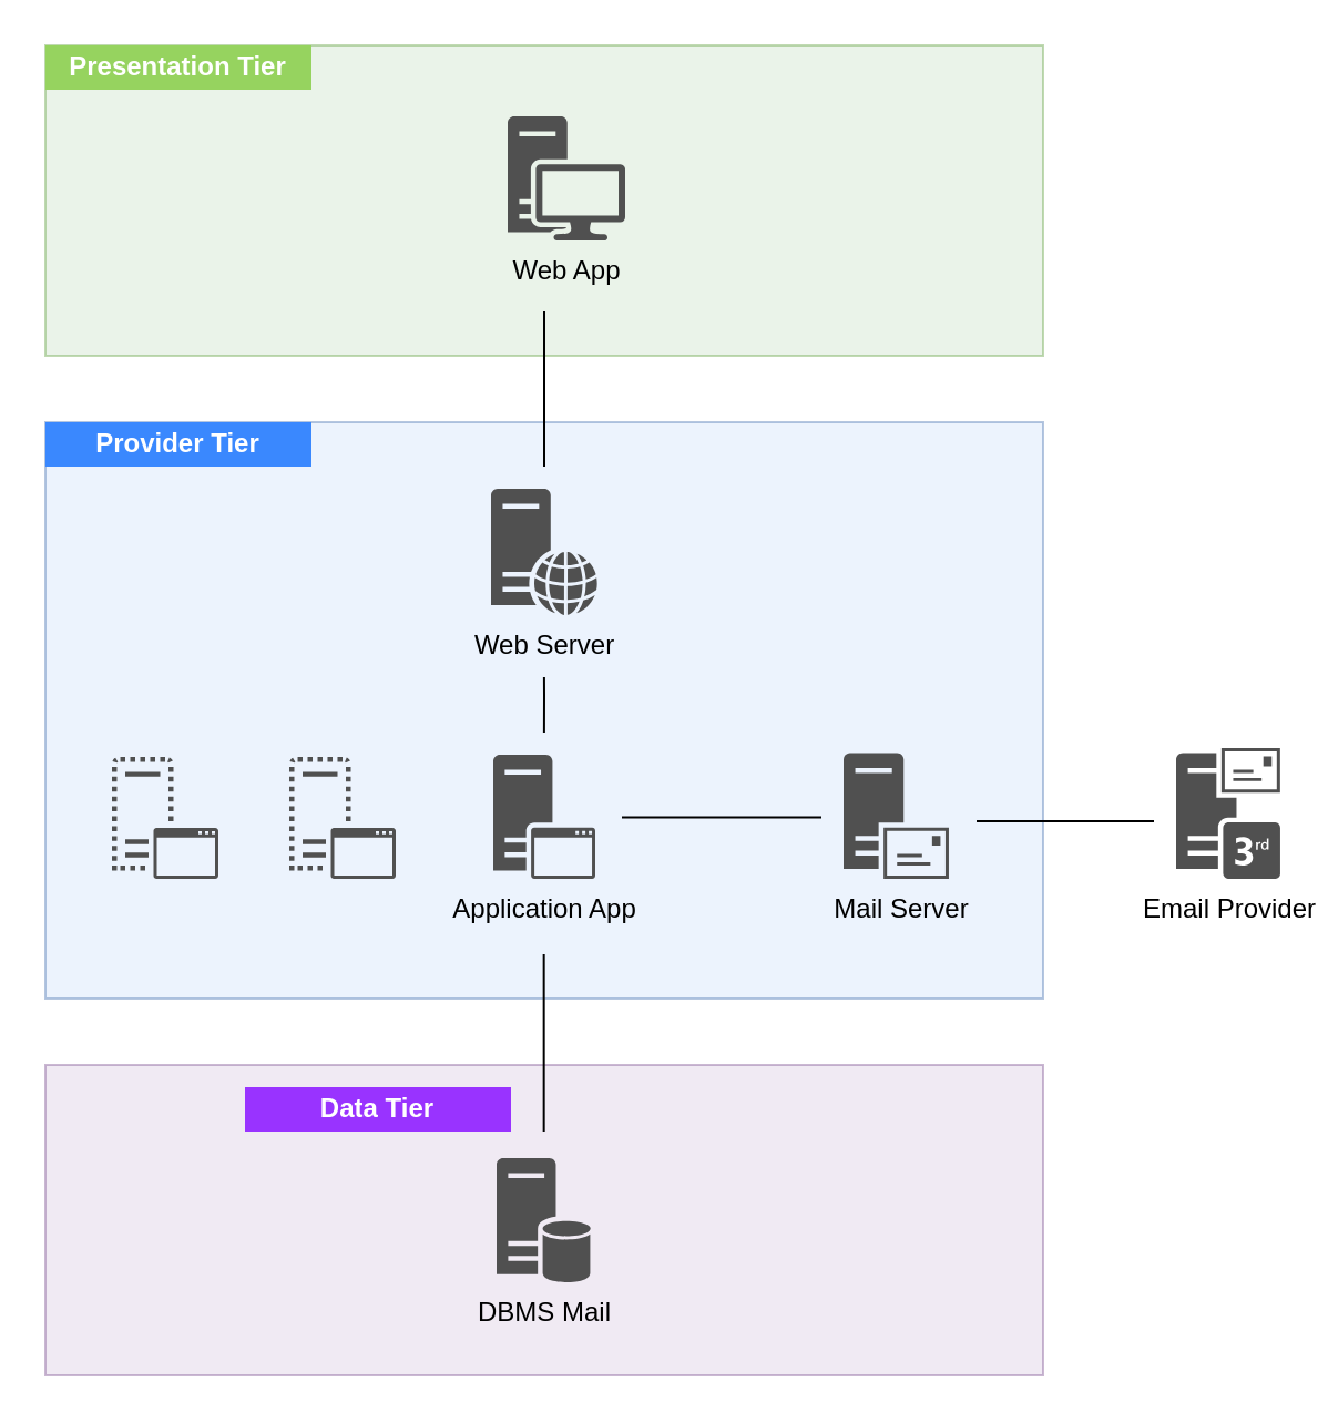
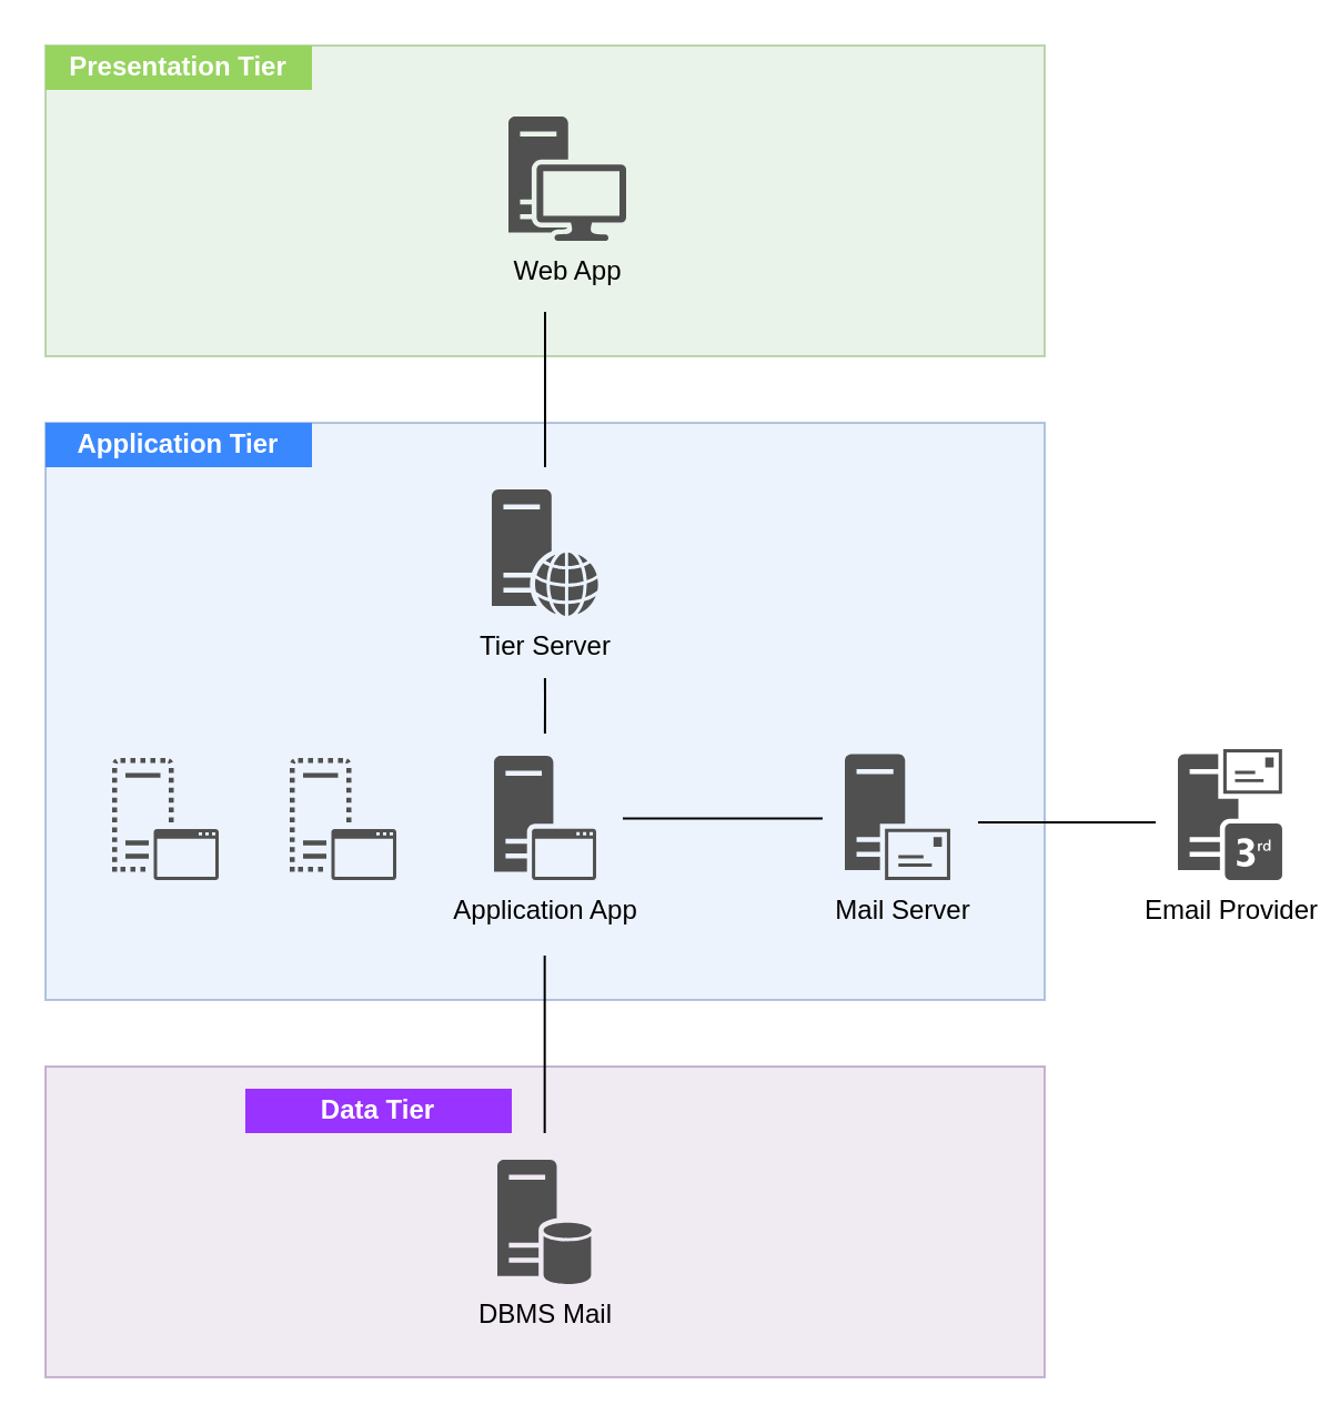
- <mxCell id="8" value="Provider Tier" style="rounded=0;whiteSpace=wrap;html=1;fillColor=#3a88fe;strokeColor=none;fontColor=#FFFFFF;fontStyle=1" vertex="1" parent="6"><mxGeometry width="120" height="20" as="geometry" /></mxCell>
+ <mxCell id="8" value="Application Tier" style="rounded=0;whiteSpace=wrap;html=1;fillColor=#3a88fe;strokeColor=none;fontColor=#FFFFFF;fontStyle=1" vertex="1" parent="6"><mxGeometry width="120" height="20" as="geometry" /></mxCell>
- <mxCell id="12" value="Web Server" style="sketch=0;pointerEvents=1;shadow=0;dashed=0;html=1;strokeColor=none;fillColor=#505050;labelPosition=center;verticalLabelPosition=bottom;verticalAlign=top;outlineConnect=0;align=center;shape=mxgraph.office.servers.web_server;" vertex="1" parent="1"><mxGeometry x="221" y="220" width="48" height="57" as="geometry" /></mxCell>
+ <mxCell id="12" value="Tier Server" style="sketch=0;pointerEvents=1;shadow=0;dashed=0;html=1;strokeColor=none;fillColor=#505050;labelPosition=center;verticalLabelPosition=bottom;verticalAlign=top;outlineConnect=0;align=center;shape=mxgraph.office.servers.web_server;" vertex="1" parent="1"><mxGeometry x="221" y="220" width="48" height="57" as="geometry" /></mxCell>
